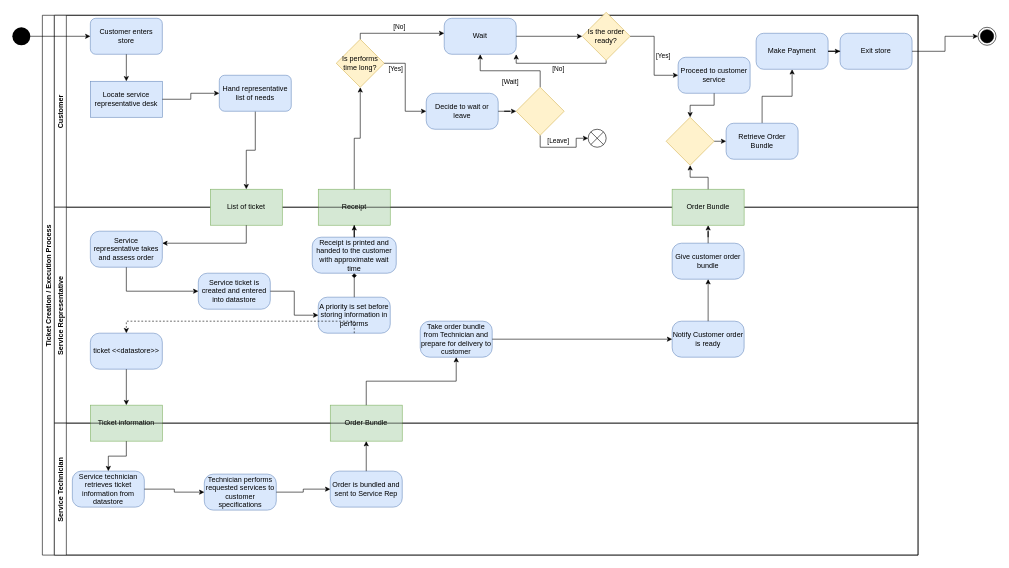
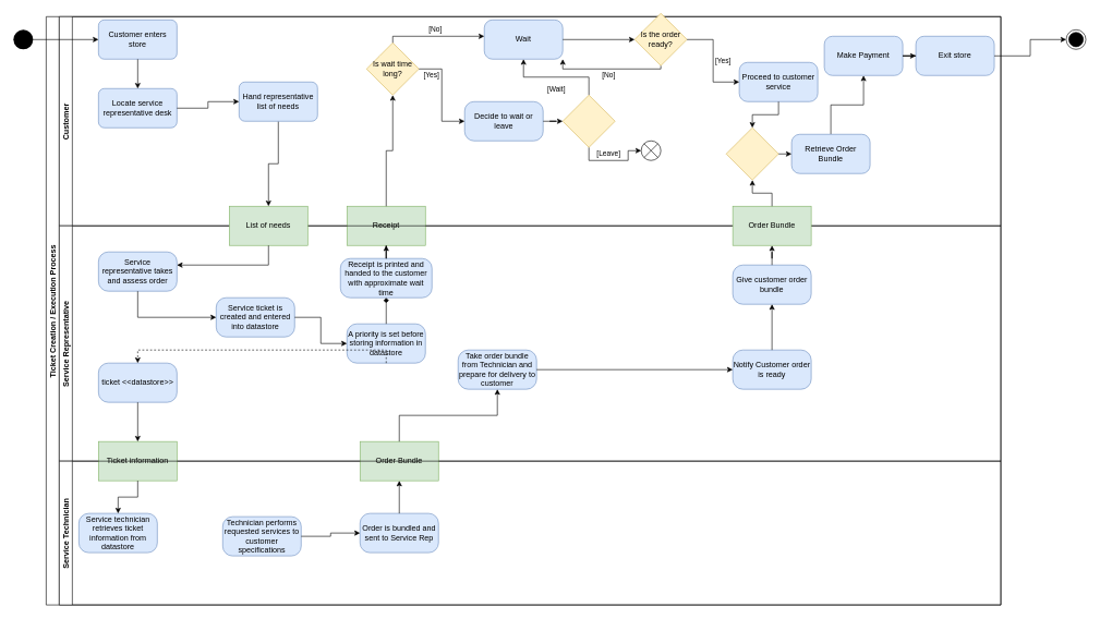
- <mxCell id="8" value="Is performs time long?" style="rhombus;whiteSpace=wrap;html=1;fillColor=#fff2cc;strokeColor=#d6b656;rounded=1;arcSize=0;" parent="3" vertex="1"><mxGeometry x="470" y="40" width="80" height="80" as="geometry" /></mxCell>
+ <mxCell id="8" value="Is wait time long?" style="rhombus;whiteSpace=wrap;html=1;fillColor=#fff2cc;strokeColor=#d6b656;rounded=1;arcSize=0;" parent="3" vertex="1"><mxGeometry x="470" y="40" width="80" height="80" as="geometry" /></mxCell>
- <mxCell id="5" value="Locate service representative desk" style="whiteSpace=wrap;html=1;fillColor=#dae8fc;strokeColor=#6c8ebf;rounded=0;" parent="3" vertex="1"><mxGeometry x="60" y="110" width="120" height="60" as="geometry" /></mxCell>
+ <mxCell id="5" value="Locate service representative desk" style="whiteSpace=wrap;html=1;fillColor=#dae8fc;strokeColor=#6c8ebf;rounded=1;" parent="3" vertex="1"><mxGeometry x="60" y="110" width="120" height="60" as="geometry" /></mxCell>
- <mxCell id="33" value="List of ticket" style="whiteSpace=wrap;html=1;fillColor=#d5e8d4;strokeColor=#82b366;rounded=1;arcSize=0;" parent="32" vertex="1"><mxGeometry x="260" y="-30" width="120" height="60" as="geometry" /></mxCell>
+ <mxCell id="33" value="List of needs" style="whiteSpace=wrap;html=1;fillColor=#d5e8d4;strokeColor=#82b366;rounded=1;arcSize=0;" parent="32" vertex="1"><mxGeometry x="260" y="-30" width="120" height="60" as="geometry" /></mxCell>
- <mxCell id="42" value="A priority is set before storing information in performs" style="whiteSpace=wrap;html=1;fillColor=#dae8fc;strokeColor=#6c8ebf;rounded=1;arcSize=25;" parent="32" vertex="1"><mxGeometry x="440" y="150" width="120" height="60" as="geometry" /></mxCell>
+ <mxCell id="42" value="A priority is set before storing information in datastore" style="whiteSpace=wrap;html=1;fillColor=#dae8fc;strokeColor=#6c8ebf;rounded=1;arcSize=25;" parent="32" vertex="1"><mxGeometry x="440" y="150" width="120" height="60" as="geometry" /></mxCell>
- <mxCell id="58" value="" style="edgeStyle=orthogonalEdgeStyle;rounded=0;orthogonalLoop=1;jettySize=auto;html=1;" parent="55" source="56" target="57" edge="1"><mxGeometry relative="1" as="geometry" /></mxCell>
